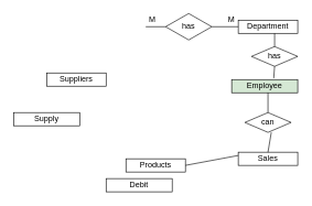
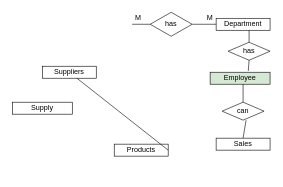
- <mxCell id="20" value="" style="endArrow=none;html=1;rounded=0;exitX=1;exitY=0.5;exitDx=0;exitDy=0;entryX=0;entryY=0.25;entryDx=0;entryDy=0;" edge="1" parent="1" source="4" target="10"><mxGeometry width="50" height="50" relative="1" as="geometry"><mxPoint x="290" y="270" as="sourcePoint" /><mxPoint x="340" y="220" as="targetPoint" /></mxGeometry></mxCell>
+ <mxCell id="20" value="" style="endArrow=none;html=1;rounded=0;exitX=1;exitY=0.5;exitDx=0;exitDy=0;" edge="1" parent="1" source="4" target="12"><mxGeometry width="50" height="50" relative="1" as="geometry"><mxPoint x="290" y="270" as="sourcePoint" /><mxPoint x="340" y="220" as="targetPoint" /></mxGeometry></mxCell>
- <mxCell id="11" value="Debit" style="rounded=0;whiteSpace=wrap;html=1;" vertex="1" parent="1"><mxGeometry x="160" y="270" width="100" height="20" as="geometry" /></mxCell>
